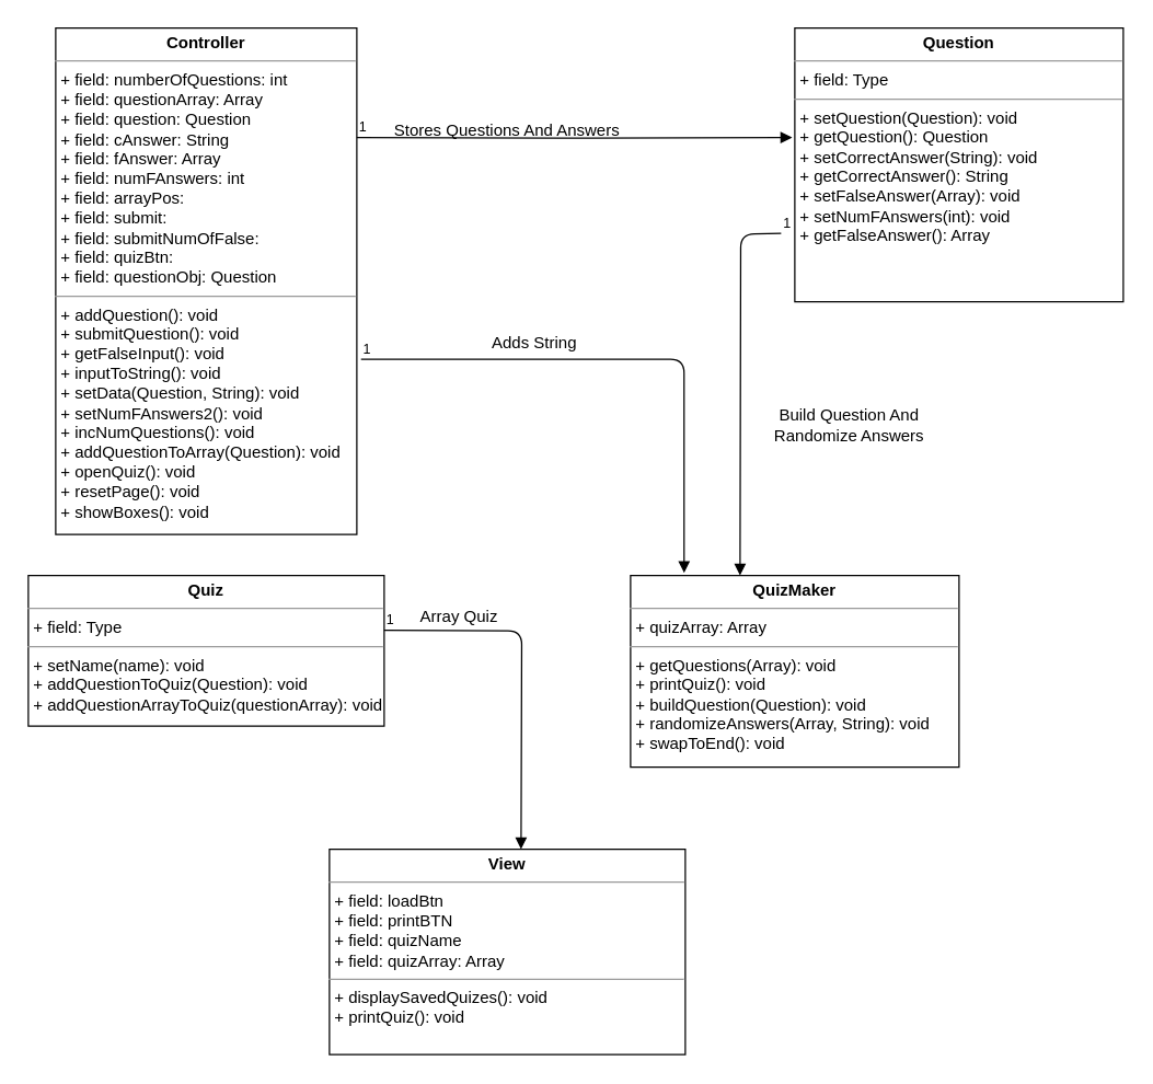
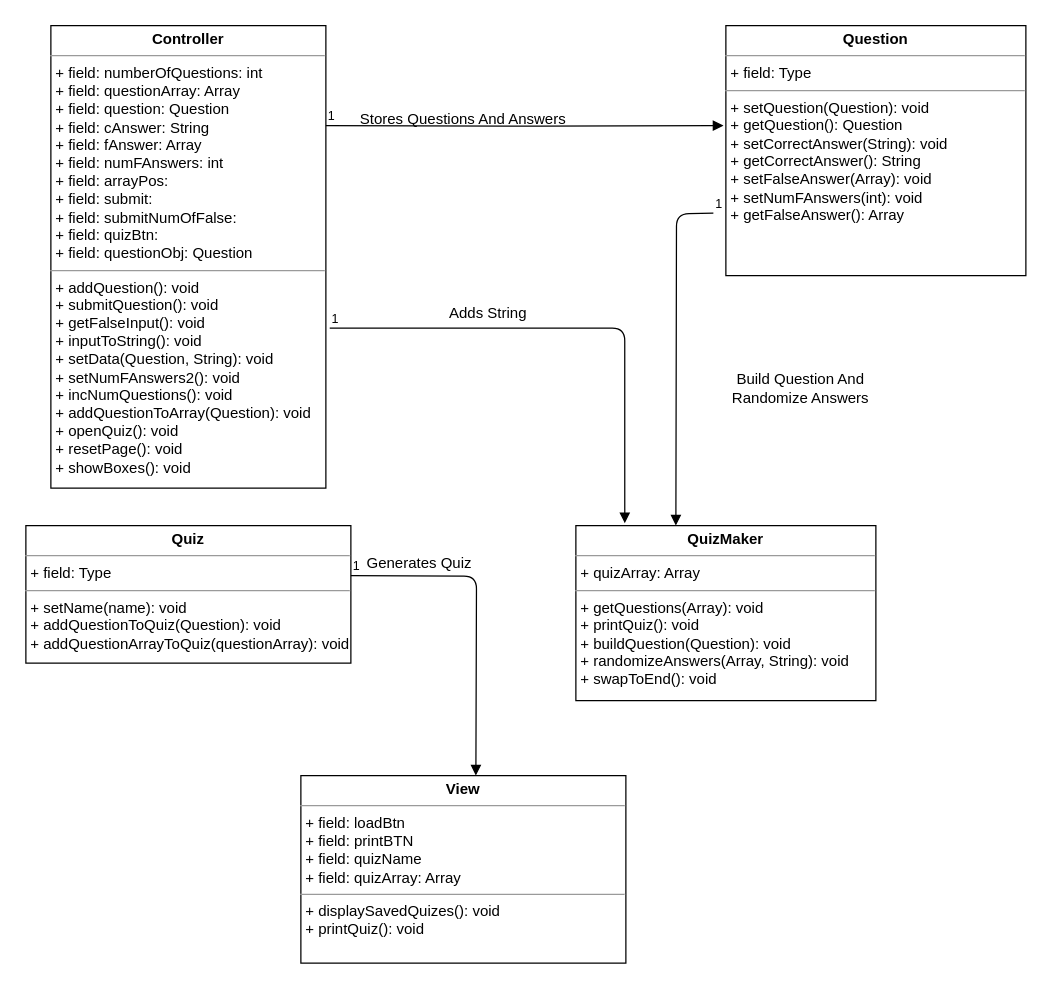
- <mxCell id="17" value="Build Question And Randomize Answers" style="text;html=1;strokeColor=none;fillColor=none;align=center;verticalAlign=middle;whiteSpace=wrap;rounded=0;" vertex="1" parent="1"><mxGeometry x="540" y="300" width="160" height="20" as="geometry" /></mxCell>
+ <mxCell id="17" value="Build Question And Randomize Answers" style="text;html=1;strokeColor=none;fillColor=none;align=center;verticalAlign=middle;whiteSpace=wrap;rounded=0;" vertex="1" parent="1"><mxGeometry x="560" y="300" width="160" height="20" as="geometry" /></mxCell>
- <mxCell id="14" value="Array Quiz" style="text;html=1;strokeColor=none;fillColor=none;align=center;verticalAlign=middle;whiteSpace=wrap;rounded=0;" vertex="1" parent="1"><mxGeometry x="290" y="440" width="90" height="20" as="geometry" /></mxCell>
+ <mxCell id="14" value="Generates Quiz" style="text;html=1;strokeColor=none;fillColor=none;align=center;verticalAlign=middle;whiteSpace=wrap;rounded=0;" vertex="1" parent="1"><mxGeometry x="290" y="440" width="90" height="20" as="geometry" /></mxCell>
